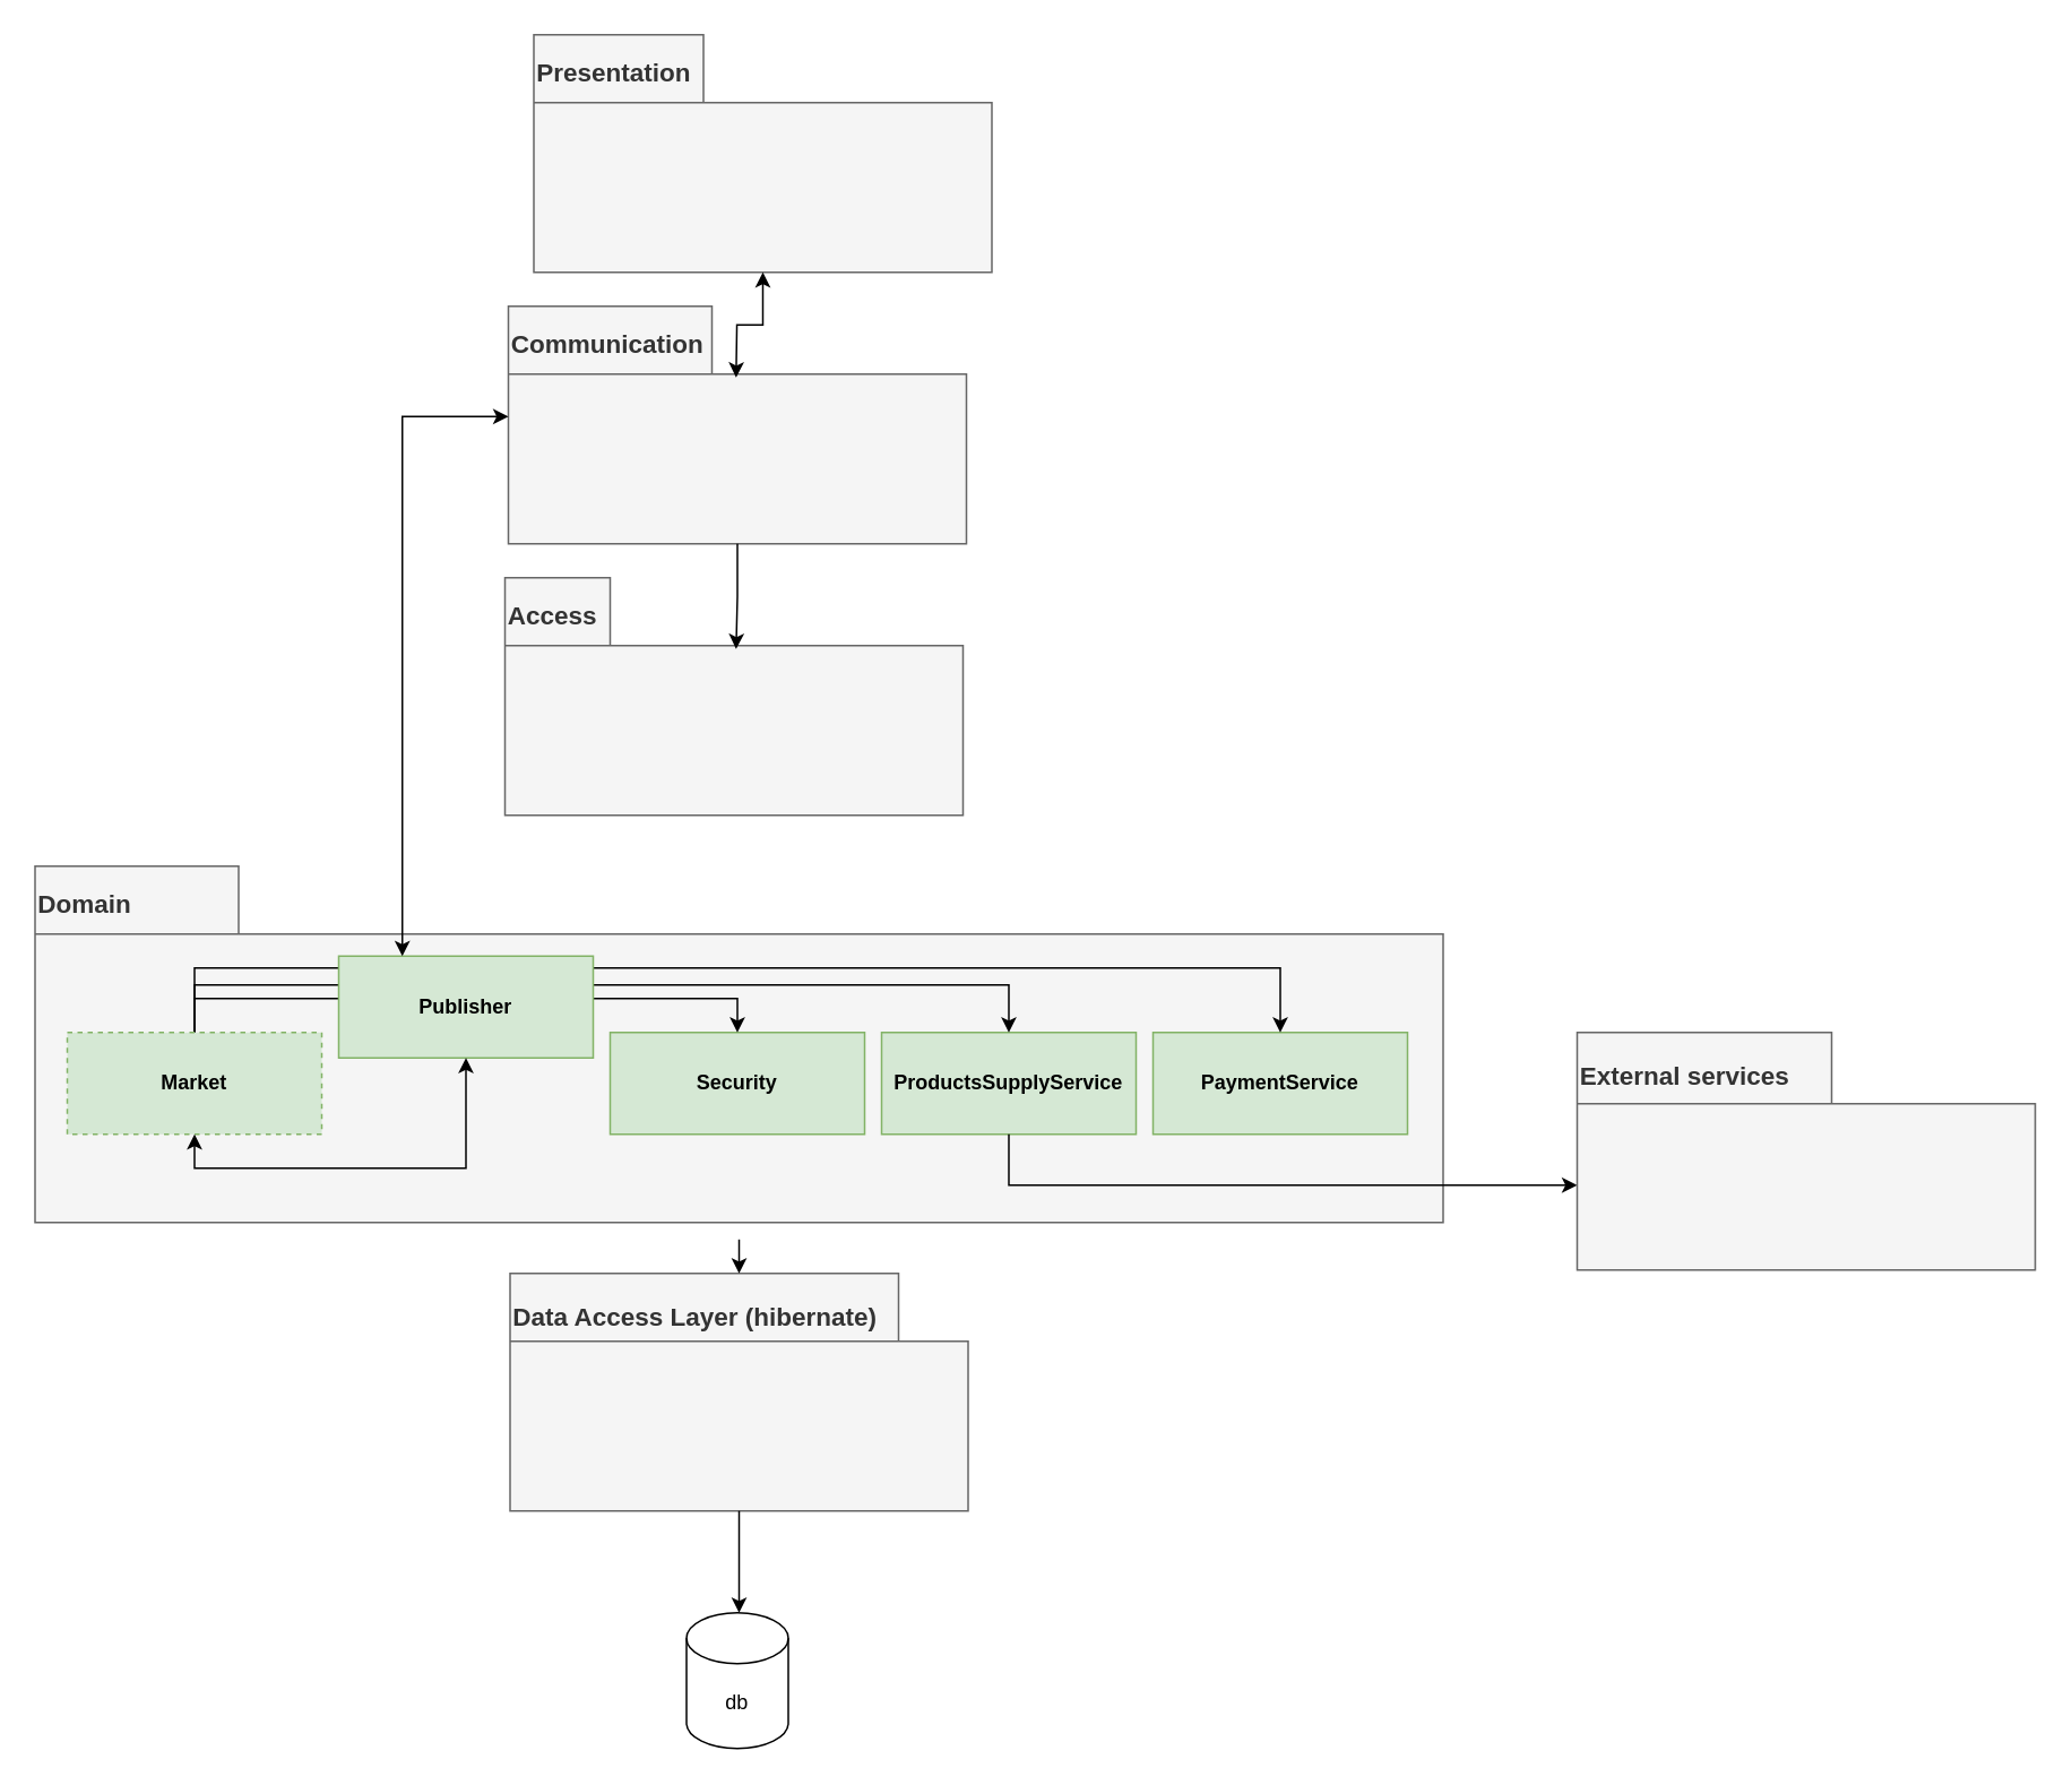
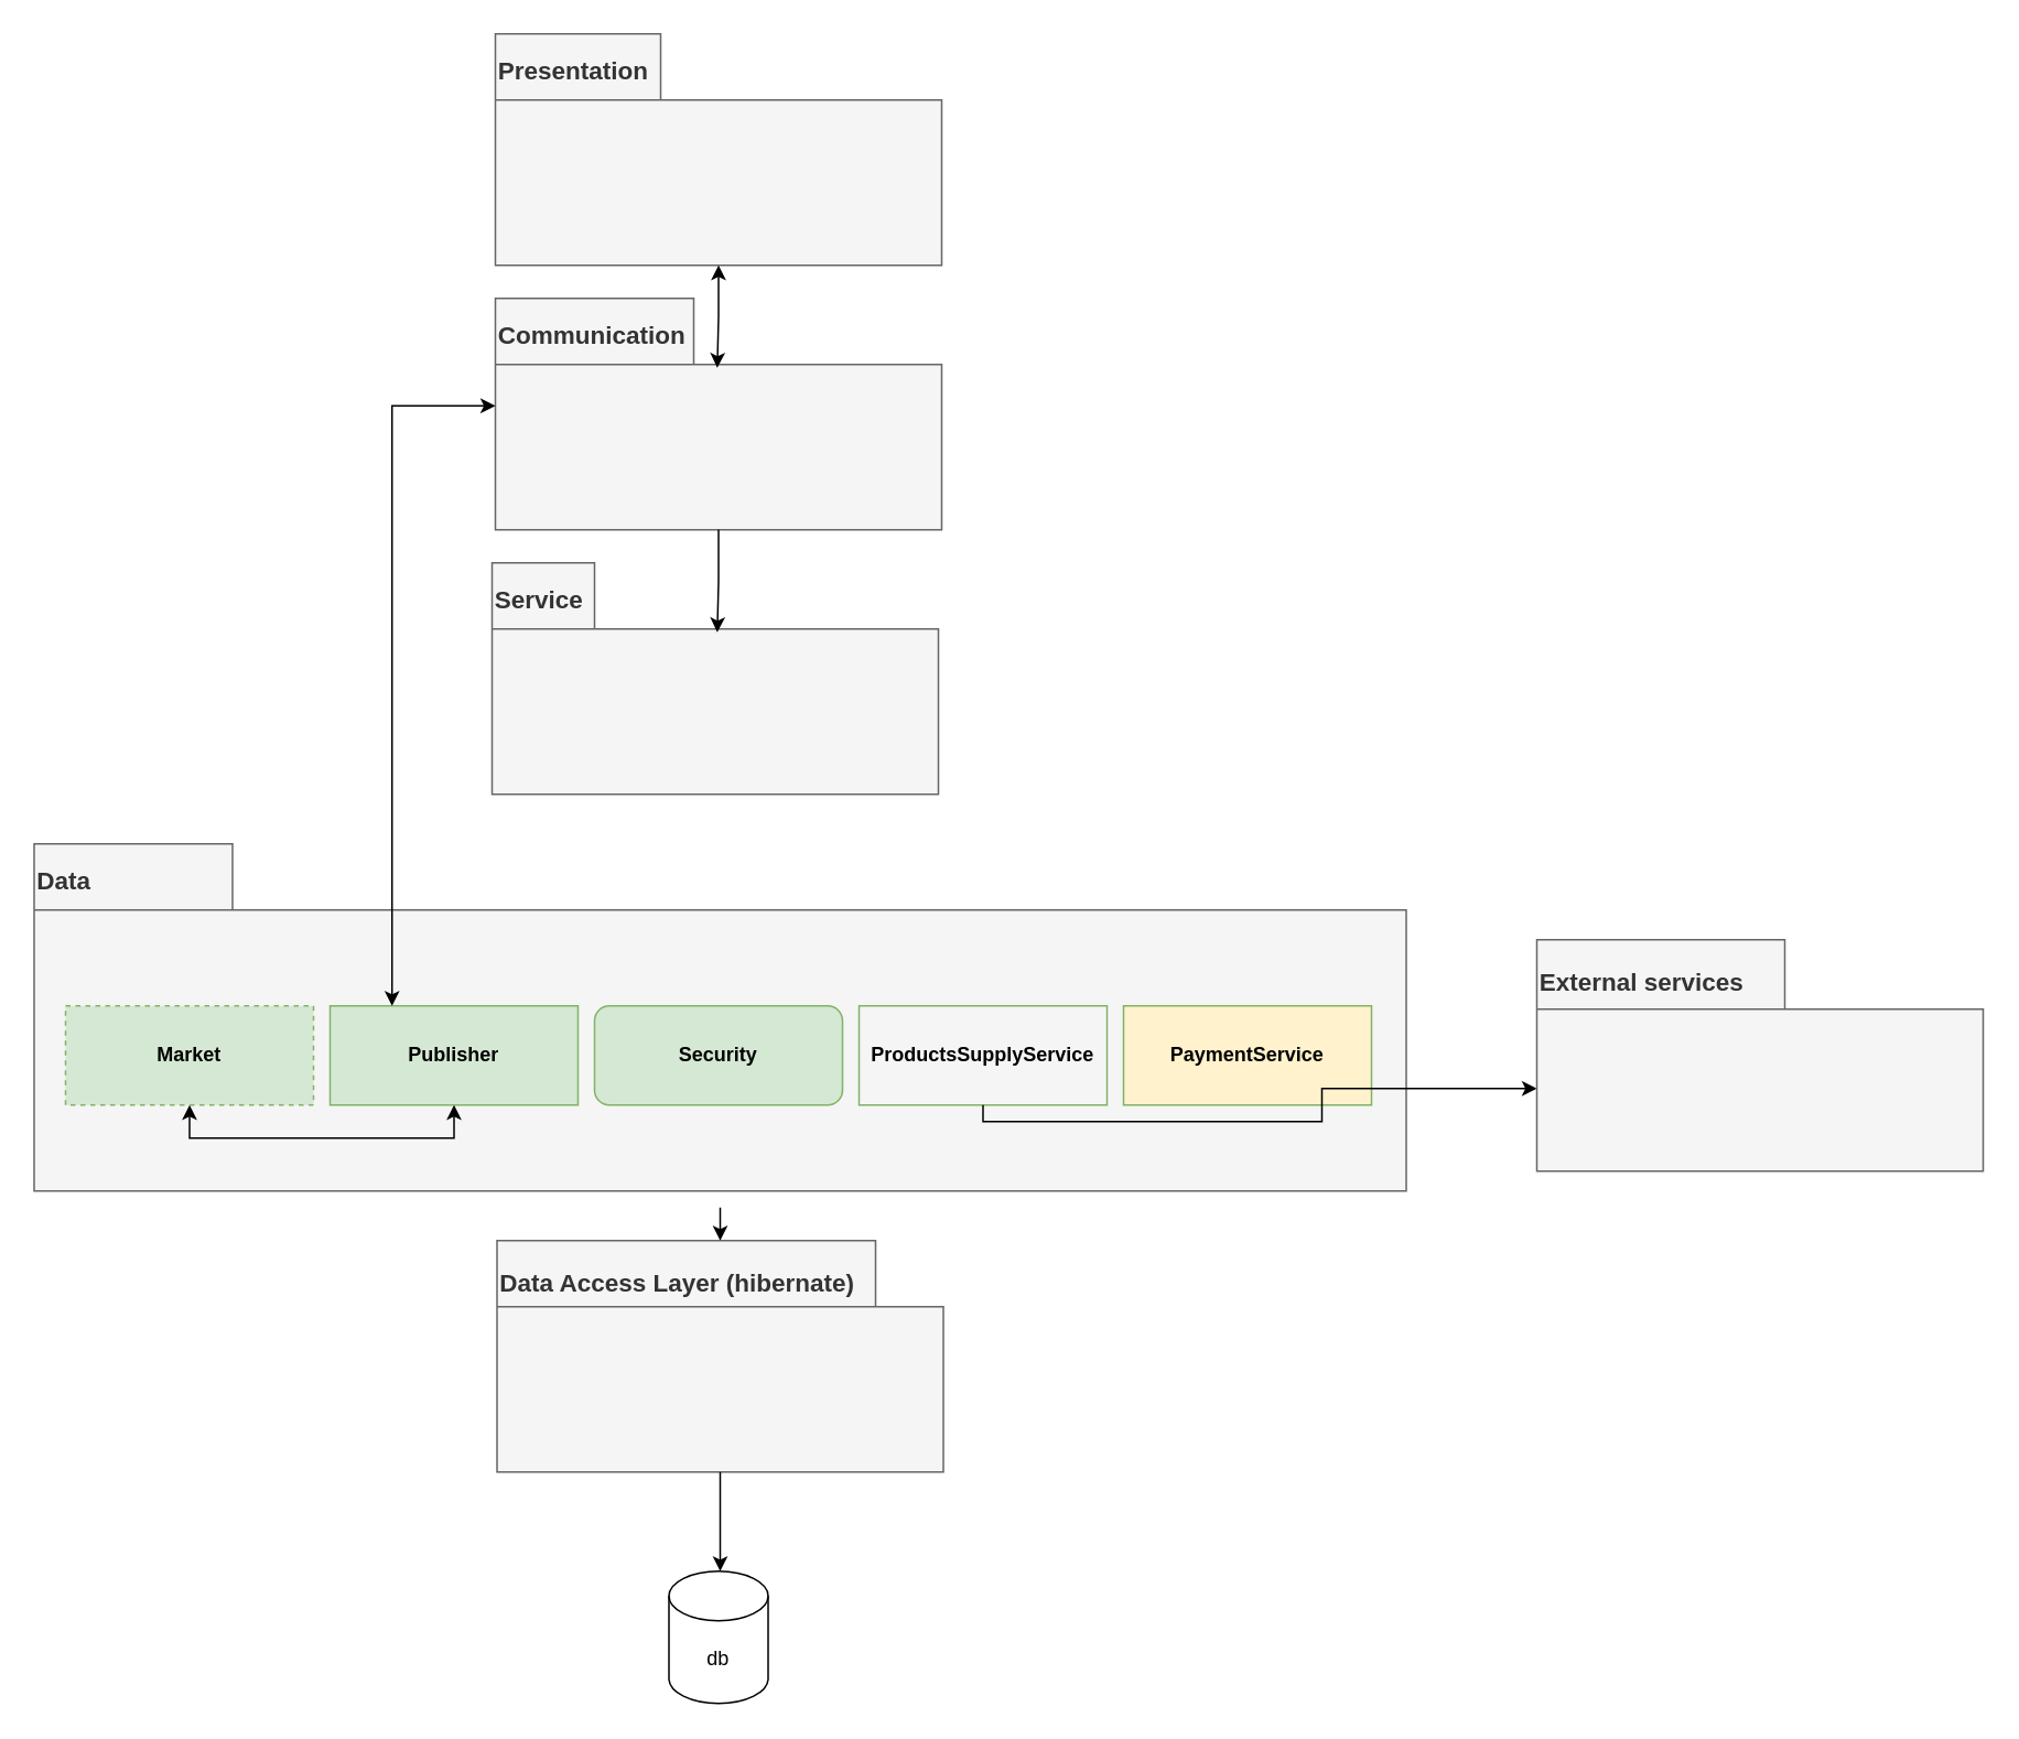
- <mxCell id="13" value="&lt;font style=&quot;font-size: 15px ; line-height: 0.5&quot;&gt;Presentation&lt;/font&gt;" style="shape=folder;fontStyle=1;spacingTop=10;tabWidth=100;tabHeight=40;tabPosition=left;html=1;align=left;verticalAlign=top;fillColor=#f5f5f5;fontColor=#333333;strokeColor=#666666;" parent="1" vertex="1"><mxGeometry x="314" y="20" width="270" height="140" as="geometry" /></mxCell>
+ <mxCell id="13" value="&lt;font style=&quot;font-size: 15px ; line-height: 0.5&quot;&gt;Presentation&lt;/font&gt;" style="shape=folder;fontStyle=1;spacingTop=10;tabWidth=100;tabHeight=40;tabPosition=left;html=1;align=left;verticalAlign=top;fillColor=#f5f5f5;fontColor=#333333;strokeColor=#666666;" parent="1" vertex="1"><mxGeometry x="299" y="20" width="270" height="140" as="geometry" /></mxCell>
- <mxCell id="2" value="&lt;font style=&quot;font-size: 15px ; line-height: 0.5&quot;&gt;Access&lt;/font&gt;" style="shape=folder;fontStyle=1;spacingTop=10;tabWidth=62;tabHeight=40;tabPosition=left;html=1;align=left;verticalAlign=top;fillColor=#f5f5f5;fontColor=#333333;strokeColor=#666666;" parent="1" vertex="1"><mxGeometry x="297" y="340" width="270" height="140" as="geometry" /></mxCell>
+ <mxCell id="2" value="&lt;font style=&quot;font-size: 15px ; line-height: 0.5&quot;&gt;Service&lt;/font&gt;" style="shape=folder;fontStyle=1;spacingTop=10;tabWidth=62;tabHeight=40;tabPosition=left;html=1;align=left;verticalAlign=top;fillColor=#f5f5f5;fontColor=#333333;strokeColor=#666666;" parent="1" vertex="1"><mxGeometry x="297" y="340" width="270" height="140" as="geometry" /></mxCell>
- <mxCell id="3" value="&lt;font style=&quot;font-size: 15px ; line-height: 0.5&quot;&gt;Domain&lt;/font&gt;" style="shape=folder;fontStyle=1;spacingTop=10;tabWidth=120;tabHeight=40;tabPosition=left;html=1;align=left;verticalAlign=top;fillColor=#f5f5f5;fontColor=#333333;strokeColor=#666666;" parent="1" vertex="1"><mxGeometry x="20" y="510" width="830" height="210" as="geometry" /></mxCell>
+ <mxCell id="3" value="&lt;font style=&quot;font-size: 15px ; line-height: 0.5&quot;&gt;Data&lt;/font&gt;" style="shape=folder;fontStyle=1;spacingTop=10;tabWidth=120;tabHeight=40;tabPosition=left;html=1;align=left;verticalAlign=top;fillColor=#f5f5f5;fontColor=#333333;strokeColor=#666666;" parent="1" vertex="1"><mxGeometry x="20" y="510" width="830" height="210" as="geometry" /></mxCell>
- <mxCell id="9" style="edgeStyle=orthogonalEdgeStyle;rounded=0;orthogonalLoop=1;jettySize=auto;html=1;entryX=0.5;entryY=0;entryDx=0;entryDy=0;fontSize=15;exitX=0.5;exitY=0;exitDx=0;exitDy=0;" parent="1" source="10" target="4" edge="1"><mxGeometry relative="1" as="geometry"><Array as="points"><mxPoint x="180" y="570" /><mxPoint x="690" y="570" /></Array></mxGeometry></mxCell>
- <mxCell id="8" style="edgeStyle=orthogonalEdgeStyle;rounded=0;orthogonalLoop=1;jettySize=auto;html=1;entryX=0.5;entryY=0;entryDx=0;entryDy=0;fontSize=15;exitX=0.5;exitY=0;exitDx=0;exitDy=0;" parent="1" source="10" target="5" edge="1"><mxGeometry relative="1" as="geometry"><Array as="points"><mxPoint x="180" y="580" /><mxPoint x="520" y="580" /></Array></mxGeometry></mxCell>
- <mxCell id="7" style="edgeStyle=orthogonalEdgeStyle;rounded=0;orthogonalLoop=1;jettySize=auto;html=1;exitX=0.5;exitY=0;exitDx=0;exitDy=0;entryX=0.5;entryY=0;entryDx=0;entryDy=0;fontSize=15;" parent="1" source="10" target="6" edge="1"><mxGeometry relative="1" as="geometry" /></mxCell>
- <mxCell id="15" value="&lt;b&gt;Publisher&lt;/b&gt;" style="rounded=0;whiteSpace=wrap;html=1;fillColor=#d5e8d4;strokeColor=#82b366;" parent="1" vertex="1"><mxGeometry x="199" y="563" width="150" height="60" as="geometry" /></mxCell>
+ <mxCell id="15" value="&lt;b&gt;Publisher&lt;/b&gt;" style="rounded=0;whiteSpace=wrap;html=1;fillColor=#d5e8d4;strokeColor=#82b366;" parent="1" vertex="1"><mxGeometry x="199" y="608" width="150" height="60" as="geometry" /></mxCell>
- <mxCell id="6" value="&lt;b&gt;Security&lt;/b&gt;" style="rounded=0;whiteSpace=wrap;html=1;fillColor=#d5e8d4;strokeColor=#82b366;" parent="1" vertex="1"><mxGeometry x="359" y="608" width="150" height="60" as="geometry" /></mxCell>
+ <mxCell id="6" value="&lt;b&gt;Security&lt;/b&gt;" style="whiteSpace=wrap;html=1;fillColor=#d5e8d4;strokeColor=#82b366;rounded=1;" parent="1" vertex="1"><mxGeometry x="359" y="608" width="150" height="60" as="geometry" /></mxCell>
- <mxCell id="5" value="&lt;span style=&quot;font-weight: 700&quot;&gt;ProductsSupplyService&lt;/span&gt;" style="rounded=0;whiteSpace=wrap;html=1;fillColor=#d5e8d4;strokeColor=#82b366;" parent="1" vertex="1"><mxGeometry x="519" y="608" width="150" height="60" as="geometry" /></mxCell>
+ <mxCell id="5" value="&lt;span style=&quot;font-weight: 700&quot;&gt;ProductsSupplyService&lt;/span&gt;" style="rounded=0;whiteSpace=wrap;html=1;fillColor=#f5f5f5;strokeColor=#82b366;" parent="1" vertex="1"><mxGeometry x="519" y="608" width="150" height="60" as="geometry" /></mxCell>
- <mxCell id="4" value="&lt;span style=&quot;font-weight: 700&quot;&gt;PaymentService&lt;/span&gt;" style="rounded=0;whiteSpace=wrap;html=1;fillColor=#d5e8d4;strokeColor=#82b366;" parent="1" vertex="1"><mxGeometry x="679" y="608" width="150" height="60" as="geometry" /></mxCell>
+ <mxCell id="4" value="&lt;span style=&quot;font-weight: 700&quot;&gt;PaymentService&lt;/span&gt;" style="rounded=0;whiteSpace=wrap;html=1;fillColor=#fff2cc;strokeColor=#82b366;" parent="1" vertex="1"><mxGeometry x="679" y="608" width="150" height="60" as="geometry" /></mxCell>
- <mxCell id="23" value="&lt;span style=&quot;font-size: 15px;&quot;&gt;External services&lt;/span&gt;" style="shape=folder;fontStyle=1;spacingTop=10;tabWidth=150;tabHeight=42;tabPosition=left;html=1;align=left;verticalAlign=top;fillColor=#f5f5f5;fontColor=#333333;strokeColor=#666666;" vertex="1" parent="1"><mxGeometry x="929" y="608" width="270" height="140" as="geometry" /></mxCell>
+ <mxCell id="23" value="&lt;span style=&quot;font-size: 15px;&quot;&gt;External services&lt;/span&gt;" style="shape=folder;fontStyle=1;spacingTop=10;tabWidth=150;tabHeight=42;tabPosition=left;html=1;align=left;verticalAlign=top;fillColor=#f5f5f5;fontColor=#333333;strokeColor=#666666;" vertex="1" parent="1"><mxGeometry x="929" y="568" width="270" height="140" as="geometry" /></mxCell>
